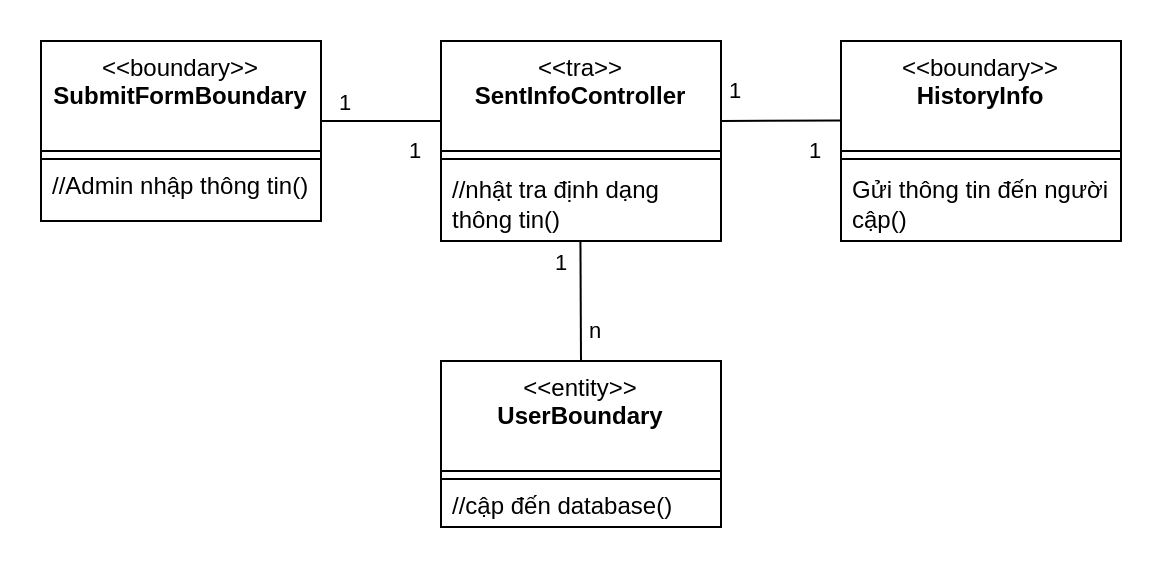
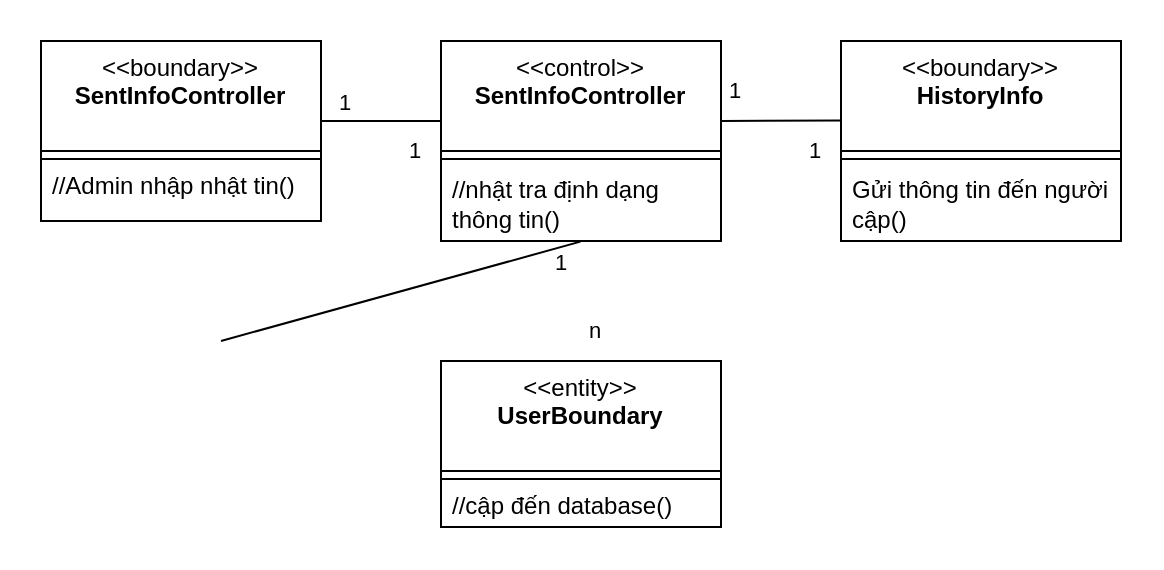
- <mxCell id="2" value="&amp;lt;&amp;lt;boundary&amp;gt;&amp;gt;&lt;br&gt;&lt;b&gt;SubmitFormBoundary&lt;/b&gt;" style="swimlane;fontStyle=0;align=center;verticalAlign=top;childLayout=stackLayout;horizontal=1;startSize=55;horizontalStack=0;resizeParent=1;resizeParentMax=0;resizeLast=0;collapsible=0;marginBottom=0;html=1;whiteSpace=wrap;" vertex="1" parent="1"><mxGeometry x="20" y="20" width="140" height="90" as="geometry" /></mxCell>
+ <mxCell id="2" value="&amp;lt;&amp;lt;boundary&amp;gt;&amp;gt;&lt;br&gt;&lt;b&gt;SentInfoController&lt;/b&gt;" style="swimlane;fontStyle=0;align=center;verticalAlign=top;childLayout=stackLayout;horizontal=1;startSize=55;horizontalStack=0;resizeParent=1;resizeParentMax=0;resizeLast=0;collapsible=0;marginBottom=0;html=1;whiteSpace=wrap;" vertex="1" parent="1"><mxGeometry x="20" y="20" width="140" height="90" as="geometry" /></mxCell>
- <mxCell id="5" value="&amp;lt;&amp;lt;tra&amp;gt;&amp;gt;&lt;br&gt;&lt;b&gt;SentInfoController&lt;/b&gt;" style="swimlane;fontStyle=0;align=center;verticalAlign=top;childLayout=stackLayout;horizontal=1;startSize=55;horizontalStack=0;resizeParent=1;resizeParentMax=0;resizeLast=0;collapsible=0;marginBottom=0;html=1;whiteSpace=wrap;" vertex="1" parent="1"><mxGeometry x="220" y="20" width="140" height="100" as="geometry" /></mxCell>
+ <mxCell id="5" value="&amp;lt;&amp;lt;control&amp;gt;&amp;gt;&lt;br&gt;&lt;b&gt;SentInfoController&lt;/b&gt;" style="swimlane;fontStyle=0;align=center;verticalAlign=top;childLayout=stackLayout;horizontal=1;startSize=55;horizontalStack=0;resizeParent=1;resizeParentMax=0;resizeLast=0;collapsible=0;marginBottom=0;html=1;whiteSpace=wrap;" vertex="1" parent="1"><mxGeometry x="220" y="20" width="140" height="100" as="geometry" /></mxCell>
- <mxCell id="4" value="//Admin nhập thông tin()&lt;div&gt;&lt;br&gt;&lt;/div&gt;" style="text;html=1;strokeColor=none;fillColor=none;align=left;verticalAlign=middle;spacingLeft=4;spacingRight=4;overflow=hidden;rotatable=0;points=[[0,0.5],[1,0.5]];portConstraint=eastwest;whiteSpace=wrap;" vertex="1" parent="2"><mxGeometry y="63" width="140" height="27" as="geometry" /></mxCell>
+ <mxCell id="4" value="//Admin nhập nhật tin()&lt;div&gt;&lt;br&gt;&lt;/div&gt;" style="text;html=1;strokeColor=none;fillColor=none;align=left;verticalAlign=middle;spacingLeft=4;spacingRight=4;overflow=hidden;rotatable=0;points=[[0,0.5],[1,0.5]];portConstraint=eastwest;whiteSpace=wrap;" vertex="1" parent="2"><mxGeometry y="63" width="140" height="27" as="geometry" /></mxCell>
- <mxCell id="17" value="" style="endArrow=none;html=1;rounded=0;entryX=0.5;entryY=0;entryDx=0;entryDy=0;exitX=0.498;exitY=1.009;exitDx=0;exitDy=0;exitPerimeter=0;" edge="1" parent="1" source="7" target="11"><mxGeometry width="50" height="50" relative="1" as="geometry"><mxPoint x="380" y="80" as="sourcePoint" /><mxPoint x="440" y="80" as="targetPoint" /></mxGeometry></mxCell>
+ <mxCell id="17" value="" style="endArrow=none;html=1;rounded=0;exitX=0.498;exitY=1.009;exitDx=0;exitDy=0;exitPerimeter=0;" edge="1" parent="1" source="7" target="21"><mxGeometry width="50" height="50" relative="1" as="geometry"><mxPoint x="380" y="80" as="sourcePoint" /><mxPoint x="440" y="80" as="targetPoint" /></mxGeometry></mxCell>
